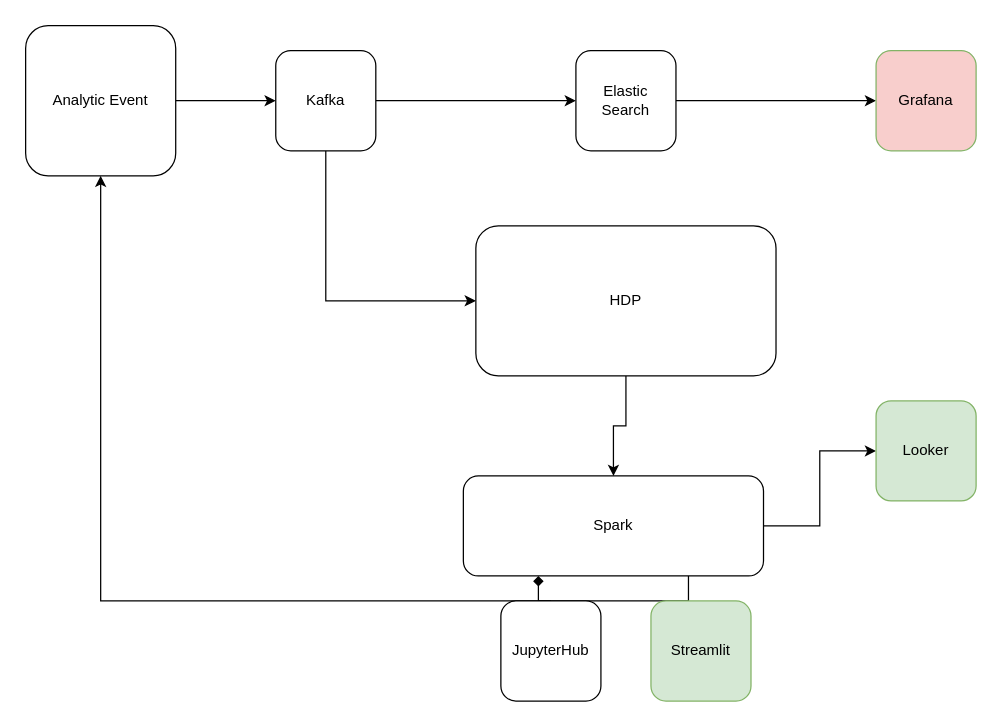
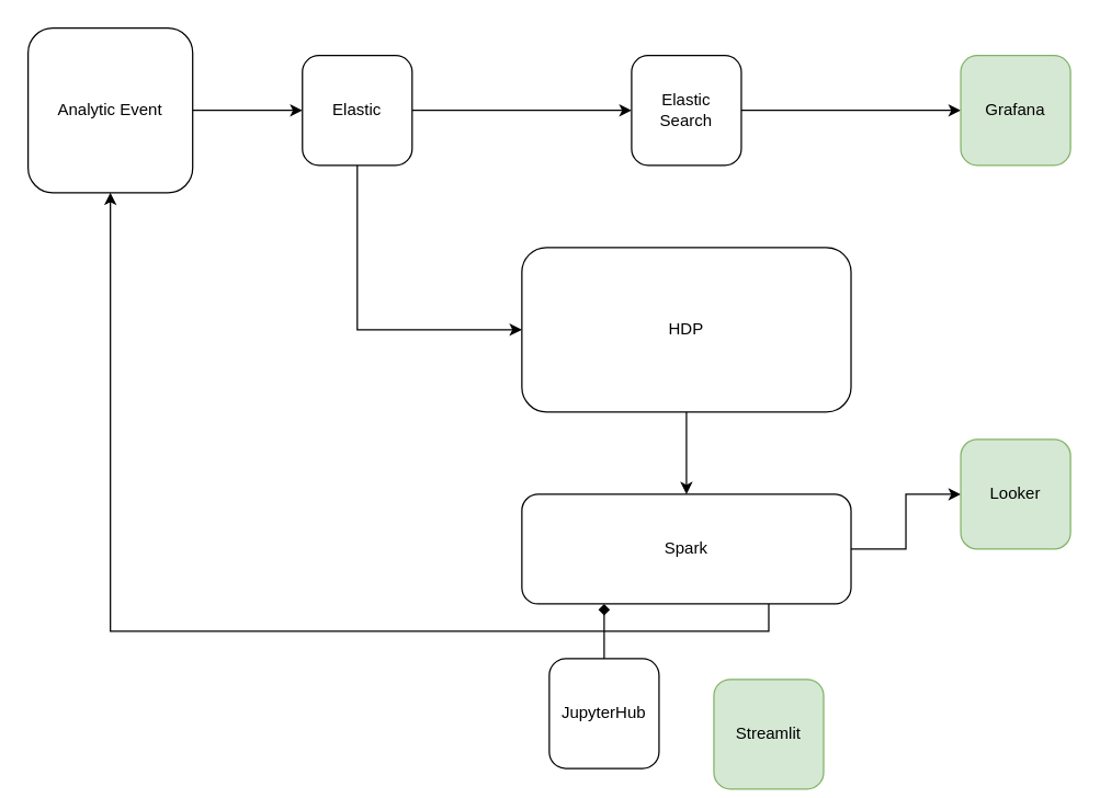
- <mxCell id="6" value="Kafka" style="rounded=1;whiteSpace=wrap;html=1;" vertex="1" parent="1"><mxGeometry x="220" y="40" width="80" height="80" as="geometry" /></mxCell>
+ <mxCell id="6" value="Elastic" style="rounded=1;whiteSpace=wrap;html=1;" vertex="1" parent="1"><mxGeometry x="220" y="40" width="80" height="80" as="geometry" /></mxCell>
- <mxCell id="9" value="Grafana" style="rounded=1;whiteSpace=wrap;html=1;fillColor=#f8cecc;strokeColor=#82b366;" vertex="1" parent="1"><mxGeometry x="700" y="40" width="80" height="80" as="geometry" /></mxCell>
+ <mxCell id="9" value="Grafana" style="rounded=1;whiteSpace=wrap;html=1;fillColor=#d5e8d4;strokeColor=#82b366;" vertex="1" parent="1"><mxGeometry x="700" y="40" width="80" height="80" as="geometry" /></mxCell>
- <mxCell id="14" value="Spark" style="rounded=1;whiteSpace=wrap;html=1;" vertex="1" parent="1"><mxGeometry x="370" y="380" width="240" height="80" as="geometry" /></mxCell>
+ <mxCell id="14" value="Spark" style="rounded=1;whiteSpace=wrap;html=1;" vertex="1" parent="1"><mxGeometry x="380" y="360" width="240" height="80" as="geometry" /></mxCell>
- <mxCell id="18" value="Streamlit" style="rounded=1;whiteSpace=wrap;html=1;fillColor=#d5e8d4;strokeColor=#82b366;" vertex="1" parent="1"><mxGeometry x="520" y="480" width="80" height="80" as="geometry" /></mxCell>
+ <mxCell id="18" value="Streamlit" style="rounded=1;whiteSpace=wrap;html=1;fillColor=#d5e8d4;strokeColor=#82b366;" vertex="1" parent="1"><mxGeometry x="520" y="495" width="80" height="80" as="geometry" /></mxCell>
